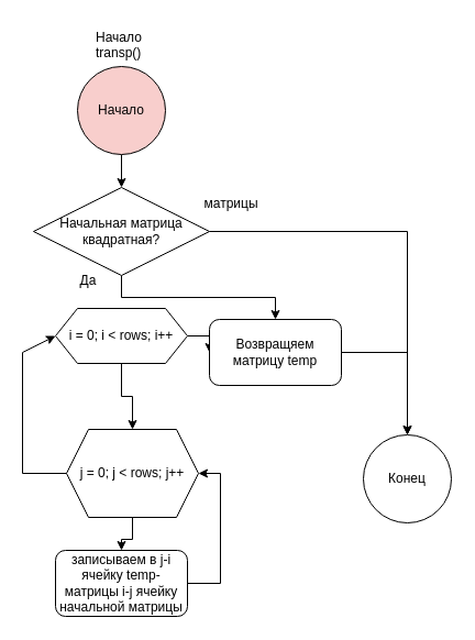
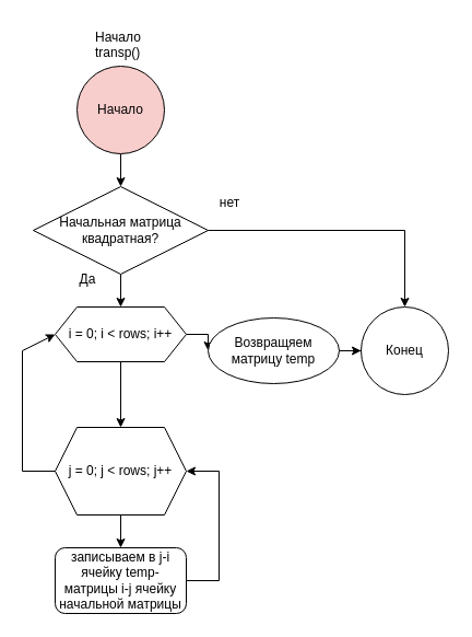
- <mxCell id="17" value="&lt;div&gt;матрицы&lt;/div&gt;" style="text;html=1;strokeColor=none;fillColor=none;align=center;verticalAlign=middle;whiteSpace=wrap;rounded=0;" vertex="1" parent="1"><mxGeometry x="180" y="170" width="60" height="30" as="geometry" /></mxCell>
+ <mxCell id="17" value="&lt;div&gt;нет&lt;/div&gt;" style="text;html=1;strokeColor=none;fillColor=none;align=center;verticalAlign=middle;whiteSpace=wrap;rounded=0;" vertex="1" parent="1"><mxGeometry x="180" y="170" width="60" height="30" as="geometry" /></mxCell>
- <mxCell id="14" value="" style="edgeStyle=orthogonalEdgeStyle;rounded=0;orthogonalLoop=1;jettySize=auto;html=1;" edge="1" parent="1" source="15" target="20"><mxGeometry relative="1" as="geometry" /></mxCell>
+ <mxCell id="14" value="" style="edgeStyle=orthogonalEdgeStyle;rounded=0;orthogonalLoop=1;jettySize=auto;html=1;" edge="1" parent="1" source="15" target="7"><mxGeometry relative="1" as="geometry" /></mxCell>
- <mxCell id="20" value="Возвращяем матрицу temp" style="rounded=1;whiteSpace=wrap;html=1;" vertex="1" parent="1"><mxGeometry x="190" y="290" width="120" height="60" as="geometry" /></mxCell>
+ <mxCell id="20" value="Возвращяем матрицу temp" style="ellipse;whiteSpace=wrap;html=1;" vertex="1" parent="1"><mxGeometry x="190" y="290" width="120" height="60" as="geometry" /></mxCell>
- <mxCell id="9" value="j = 0; j &amp;lt; rows; j++" style="shape=hexagon;perimeter=hexagonPerimeter2;whiteSpace=wrap;html=1;fixedSize=1;" vertex="1" parent="1"><mxGeometry x="60" y="390" width="120" height="80" as="geometry" /></mxCell>
+ <mxCell id="9" value="j = 0; j &amp;lt; rows; j++" style="shape=hexagon;perimeter=hexagonPerimeter2;whiteSpace=wrap;html=1;fixedSize=1;" vertex="1" parent="1"><mxGeometry x="50" y="390" width="120" height="80" as="geometry" /></mxCell>
- <mxCell id="4" value="Конец" style="ellipse;whiteSpace=wrap;html=1;rounded=1;" parent="1" vertex="1"><mxGeometry x="330" y="395" width="80" height="80" as="geometry" /></mxCell>
+ <mxCell id="4" value="Конец" style="ellipse;whiteSpace=wrap;html=1;rounded=1;" parent="1" vertex="1"><mxGeometry x="330" y="280" width="80" height="80" as="geometry" /></mxCell>
